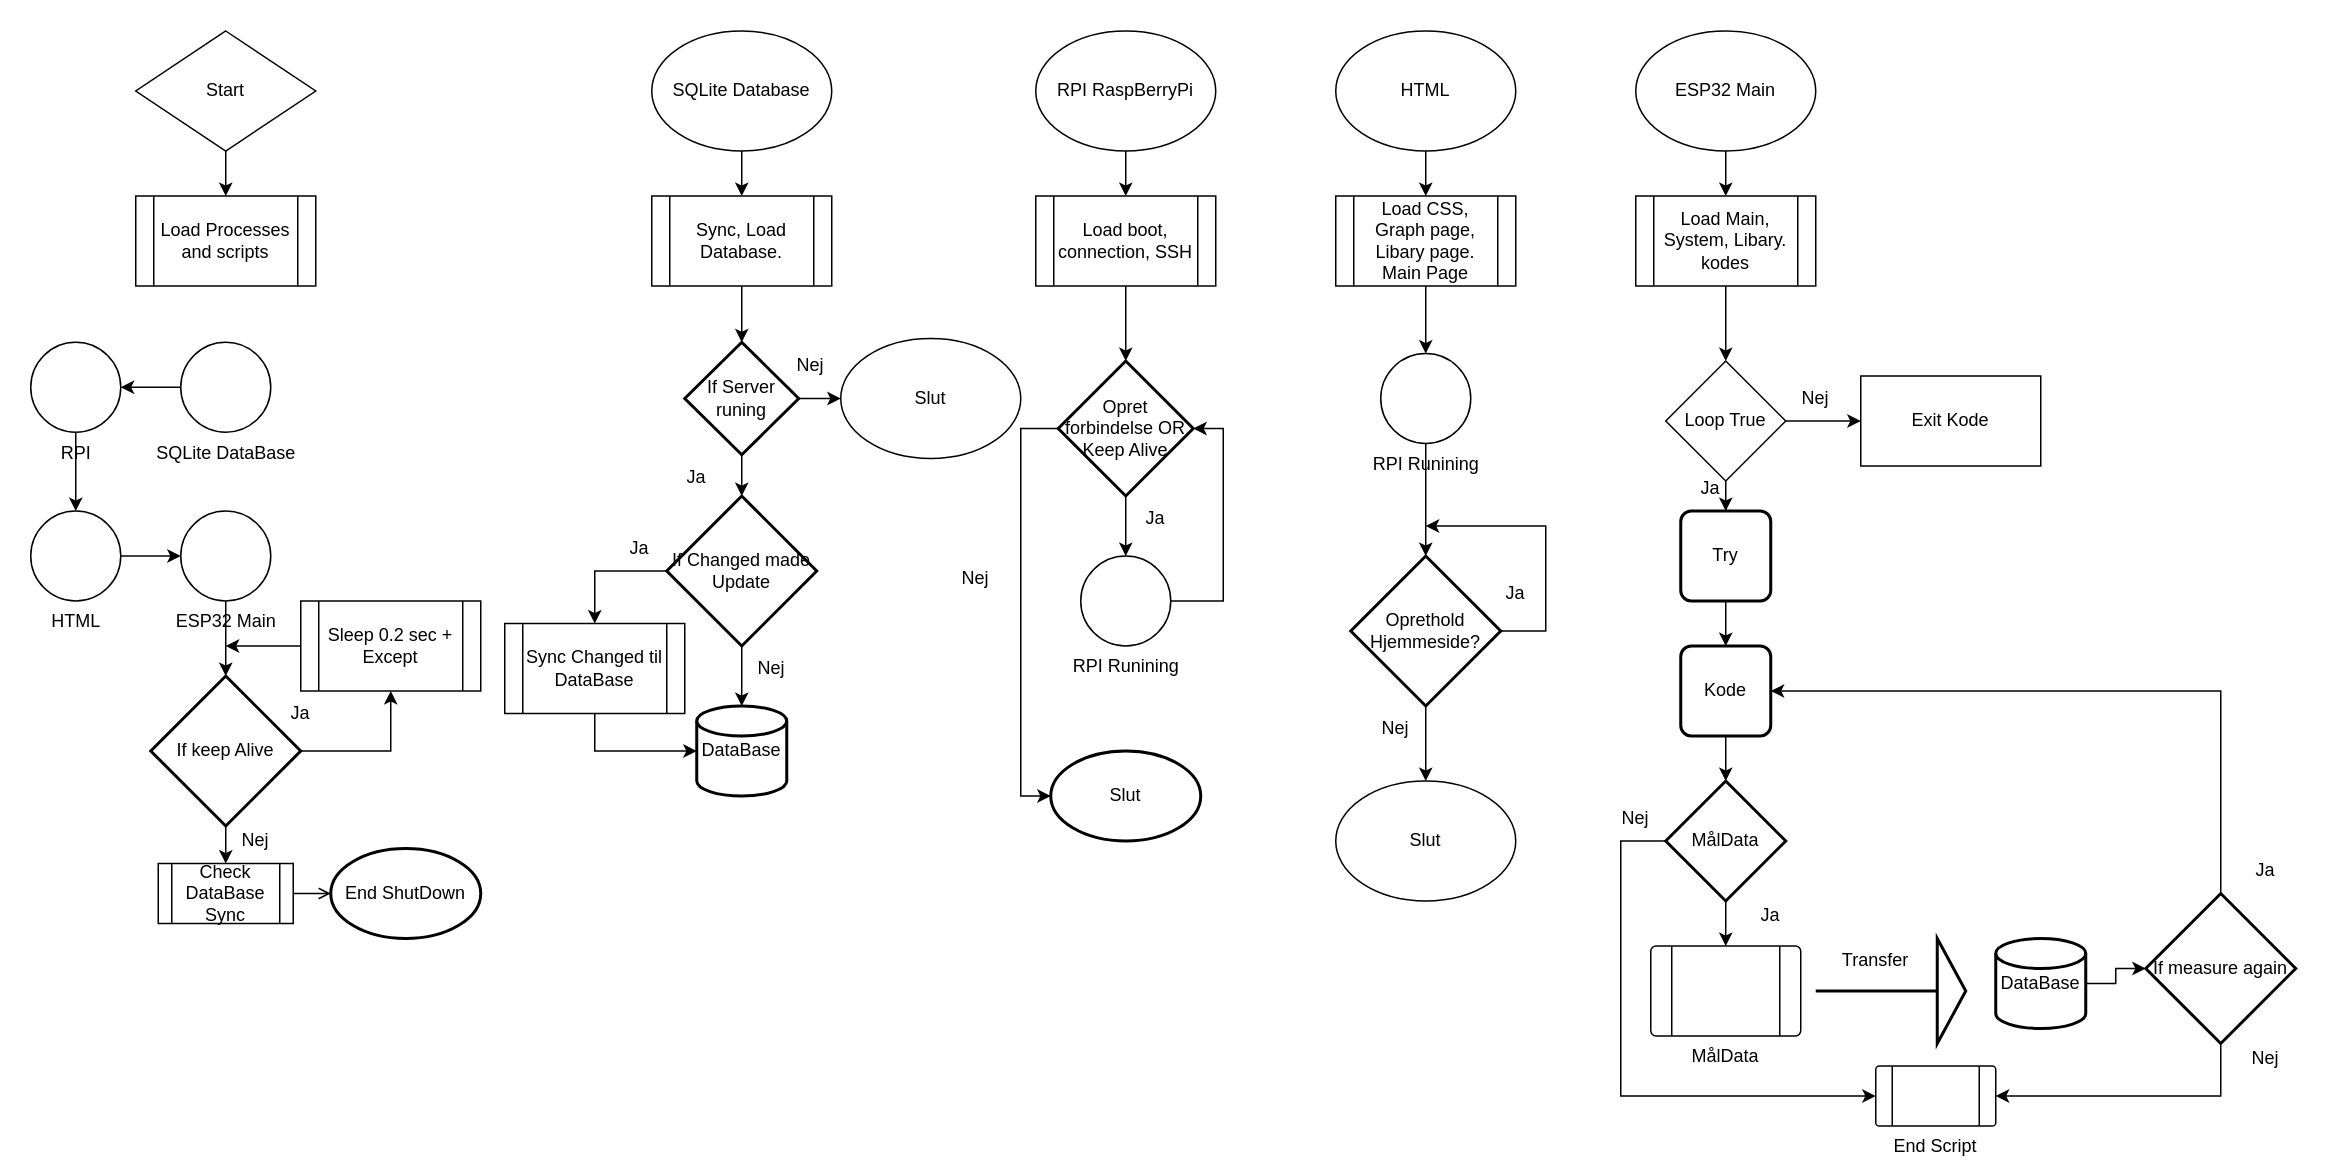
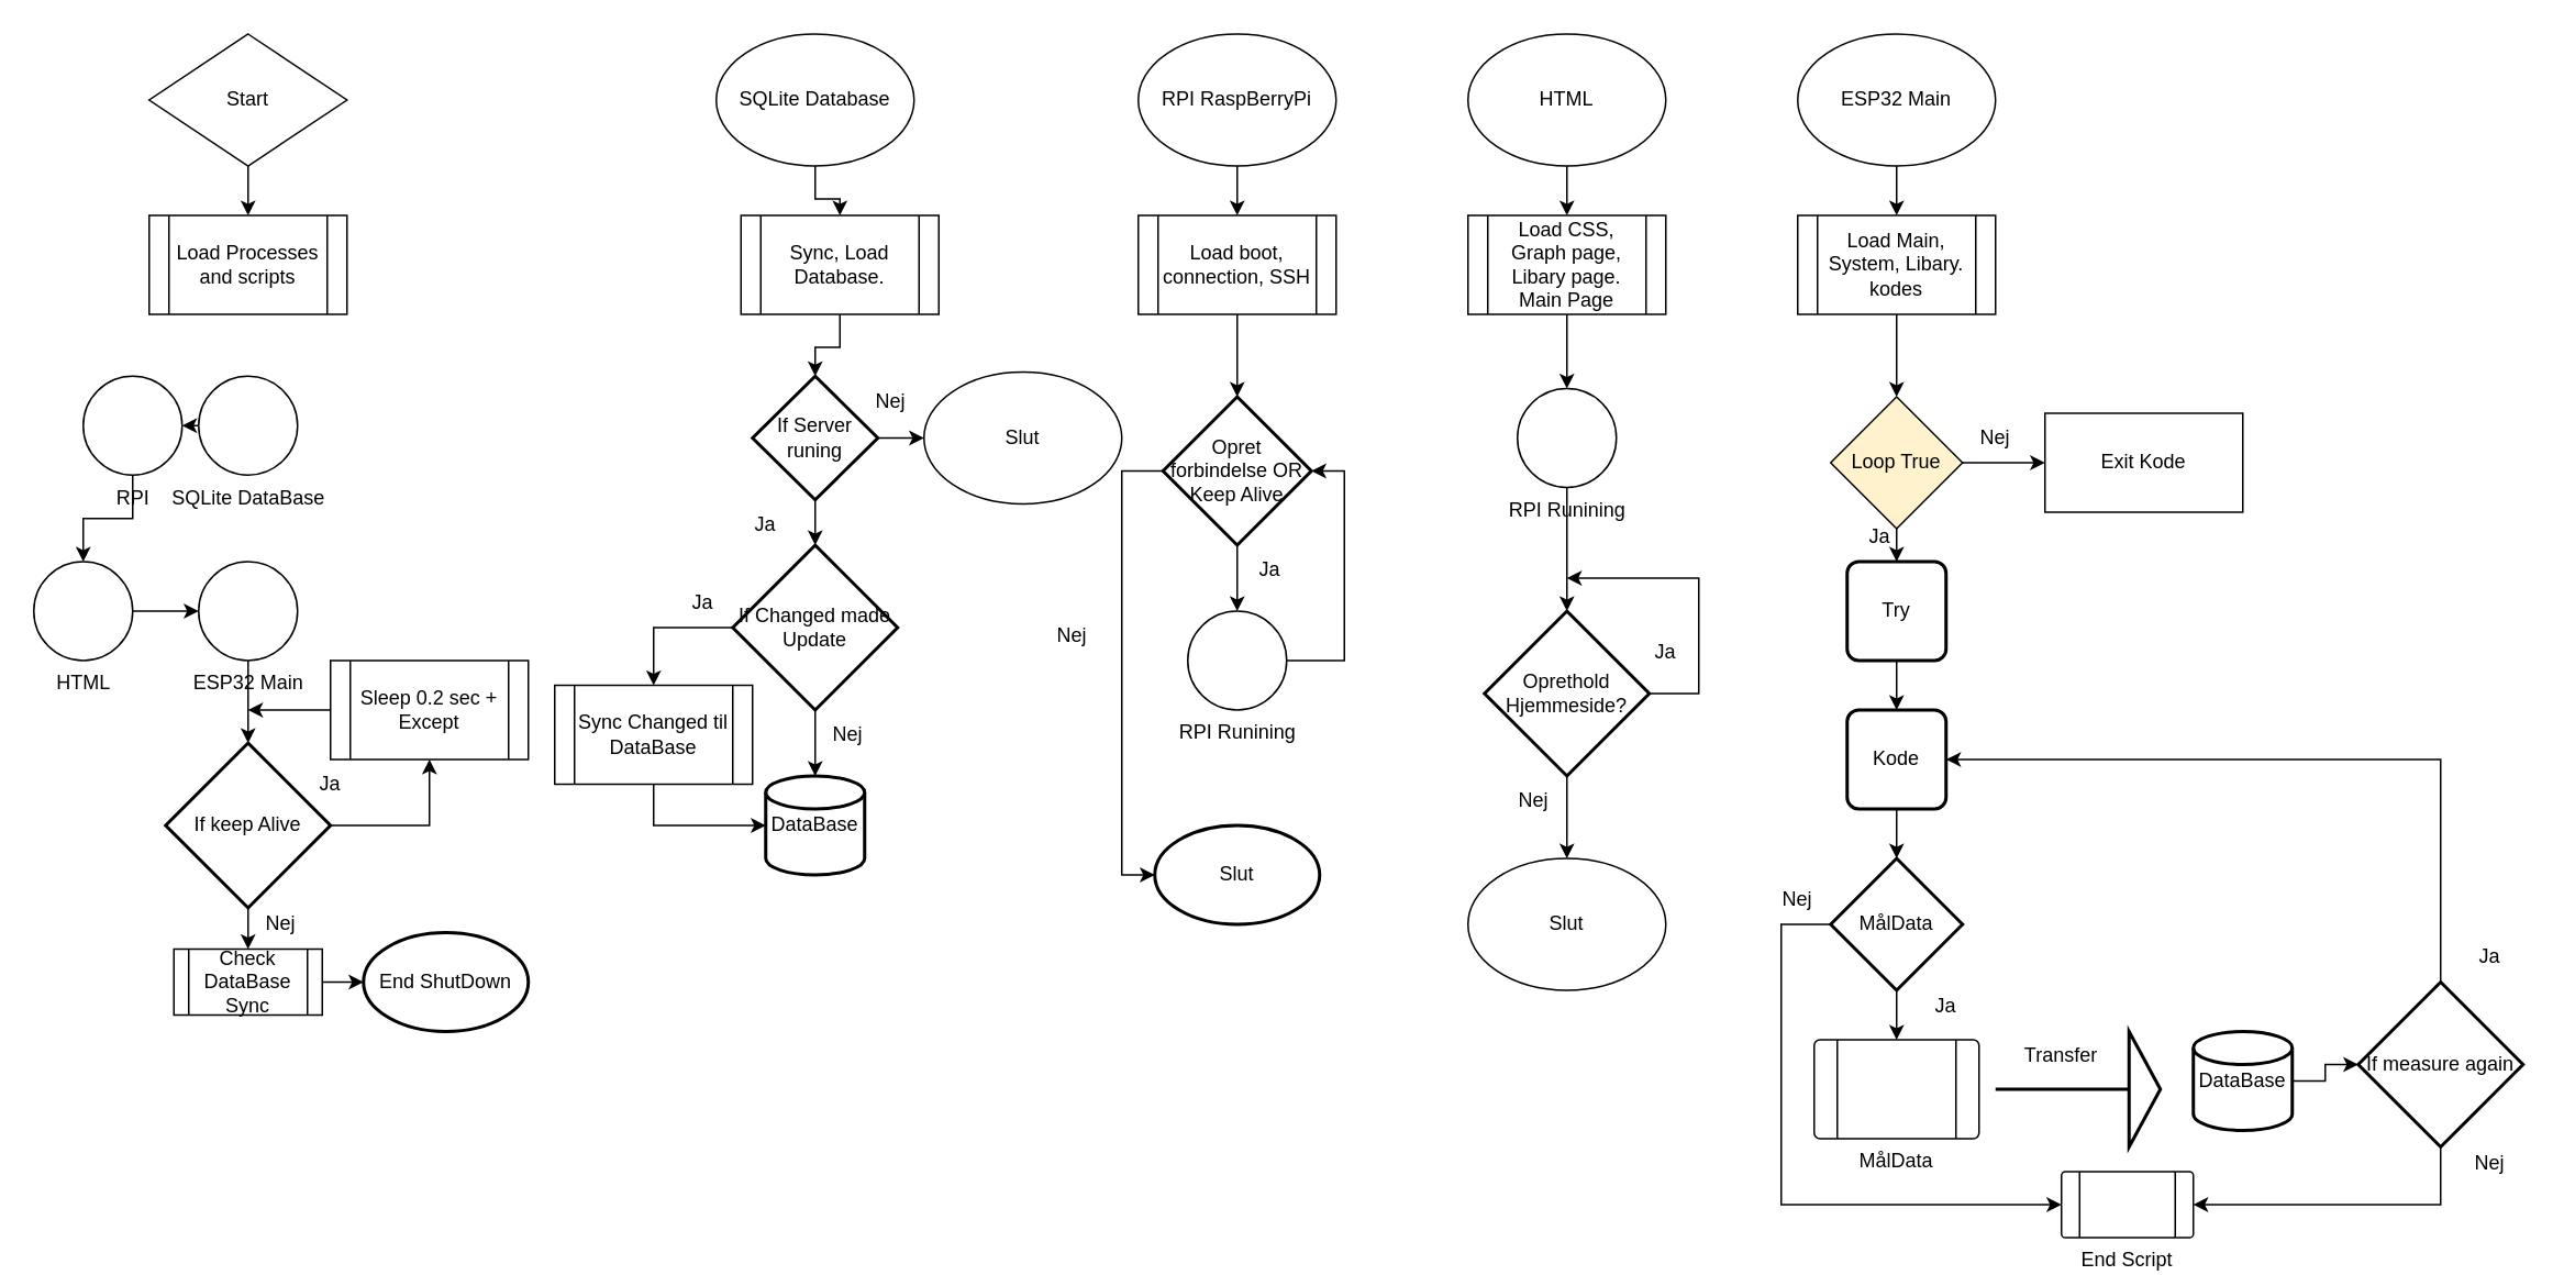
- <mxCell id="14" value="Sync, Load Database." style="shape=process;whiteSpace=wrap;html=1;backgroundOutline=1;" vertex="1" parent="1"><mxGeometry x="434" y="130" width="120" height="60" as="geometry" /></mxCell>
+ <mxCell id="14" value="Sync, Load Database." style="shape=process;whiteSpace=wrap;html=1;backgroundOutline=1;" vertex="1" parent="1"><mxGeometry x="449" y="130" width="120" height="60" as="geometry" /></mxCell>
- <mxCell id="72" value="RPI" style="verticalLabelPosition=bottom;verticalAlign=top;html=1;shape=mxgraph.flowchart.on-page_reference;" vertex="1" parent="1"><mxGeometry x="20" y="227.5" width="60" height="60" as="geometry" /></mxCell>
+ <mxCell id="72" value="RPI" style="verticalLabelPosition=bottom;verticalAlign=top;html=1;shape=mxgraph.flowchart.on-page_reference;" vertex="1" parent="1"><mxGeometry x="50" y="227.5" width="60" height="60" as="geometry" /></mxCell>
- <mxCell id="23" value="Loop True" style="rhombus;whiteSpace=wrap;html=1;" vertex="1" parent="1"><mxGeometry x="1110" y="240" width="80" height="80" as="geometry" /></mxCell>
+ <mxCell id="23" value="Loop True" style="rhombus;whiteSpace=wrap;html=1;fillColor=#fff2cc;" vertex="1" parent="1"><mxGeometry x="1110" y="240" width="80" height="80" as="geometry" /></mxCell>
- <mxCell id="84" style="edgeStyle=orthogonalEdgeStyle;rounded=0;orthogonalLoop=1;jettySize=auto;html=1;entryX=0;entryY=0.5;entryDx=0;entryDy=0;entryPerimeter=0;endArrow=open;" edge="1" parent="1" source="85" target="83"><mxGeometry relative="1" as="geometry" /></mxCell>
+ <mxCell id="84" style="edgeStyle=orthogonalEdgeStyle;rounded=0;orthogonalLoop=1;jettySize=auto;html=1;entryX=0;entryY=0.5;entryDx=0;entryDy=0;entryPerimeter=0;" edge="1" parent="1" source="85" target="83"><mxGeometry relative="1" as="geometry" /></mxCell>
